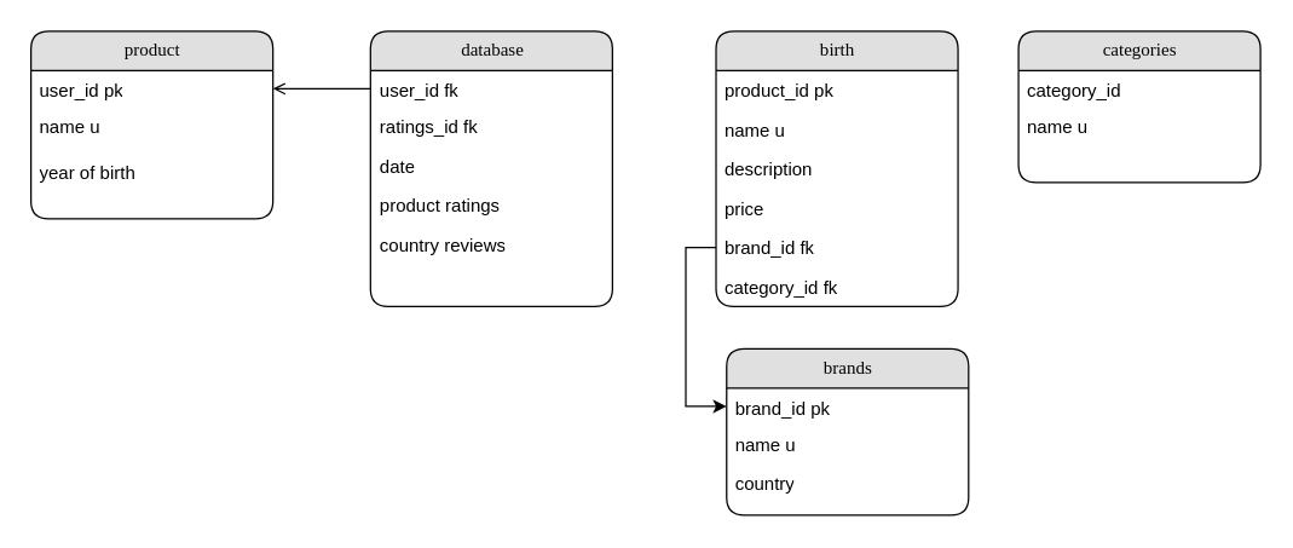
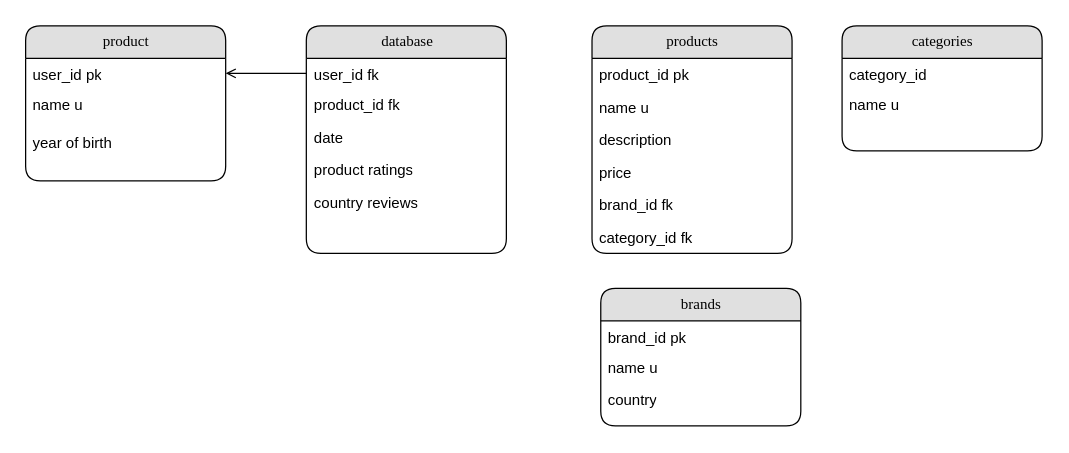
- <mxCell id="9" value="birth" style="swimlane;html=1;fontStyle=0;childLayout=stackLayout;horizontal=1;startSize=26;fillColor=#e0e0e0;horizontalStack=0;resizeParent=1;resizeLast=0;collapsible=1;marginBottom=0;swimlaneFillColor=#ffffff;align=center;rounded=1;shadow=0;comic=0;labelBackgroundColor=none;strokeWidth=1;fontFamily=Verdana;fontSize=12" vertex="1" parent="1"><mxGeometry x="473" y="20" width="160" height="182" as="geometry" /></mxCell>
+ <mxCell id="9" value="products" style="swimlane;html=1;fontStyle=0;childLayout=stackLayout;horizontal=1;startSize=26;fillColor=#e0e0e0;horizontalStack=0;resizeParent=1;resizeLast=0;collapsible=1;marginBottom=0;swimlaneFillColor=#ffffff;align=center;rounded=1;shadow=0;comic=0;labelBackgroundColor=none;strokeWidth=1;fontFamily=Verdana;fontSize=12" vertex="1" parent="1"><mxGeometry x="473" y="20" width="160" height="182" as="geometry" /></mxCell>
- <mxCell id="23" value="ratings_id fk" style="text;html=1;strokeColor=none;fillColor=none;spacingLeft=4;spacingRight=4;whiteSpace=wrap;overflow=hidden;rotatable=0;points=[[0,0.5],[1,0.5]];portConstraint=eastwest;" vertex="1" parent="21"><mxGeometry y="50" width="160" height="26" as="geometry" /></mxCell>
+ <mxCell id="23" value="product_id fk" style="text;html=1;strokeColor=none;fillColor=none;spacingLeft=4;spacingRight=4;whiteSpace=wrap;overflow=hidden;rotatable=0;points=[[0,0.5],[1,0.5]];portConstraint=eastwest;" vertex="1" parent="21"><mxGeometry y="50" width="160" height="26" as="geometry" /></mxCell>
- <mxCell id="27" style="edgeStyle=orthogonalEdgeStyle;rounded=0;orthogonalLoop=1;jettySize=auto;html=1;exitX=0;exitY=0.5;exitDx=0;exitDy=0;entryX=0;entryY=0.5;entryDx=0;entryDy=0;" edge="1" parent="1" source="14" target="3"><mxGeometry relative="1" as="geometry"><Array as="points"><mxPoint x="453" y="163" /><mxPoint x="453" y="268" /></Array></mxGeometry></mxCell>
